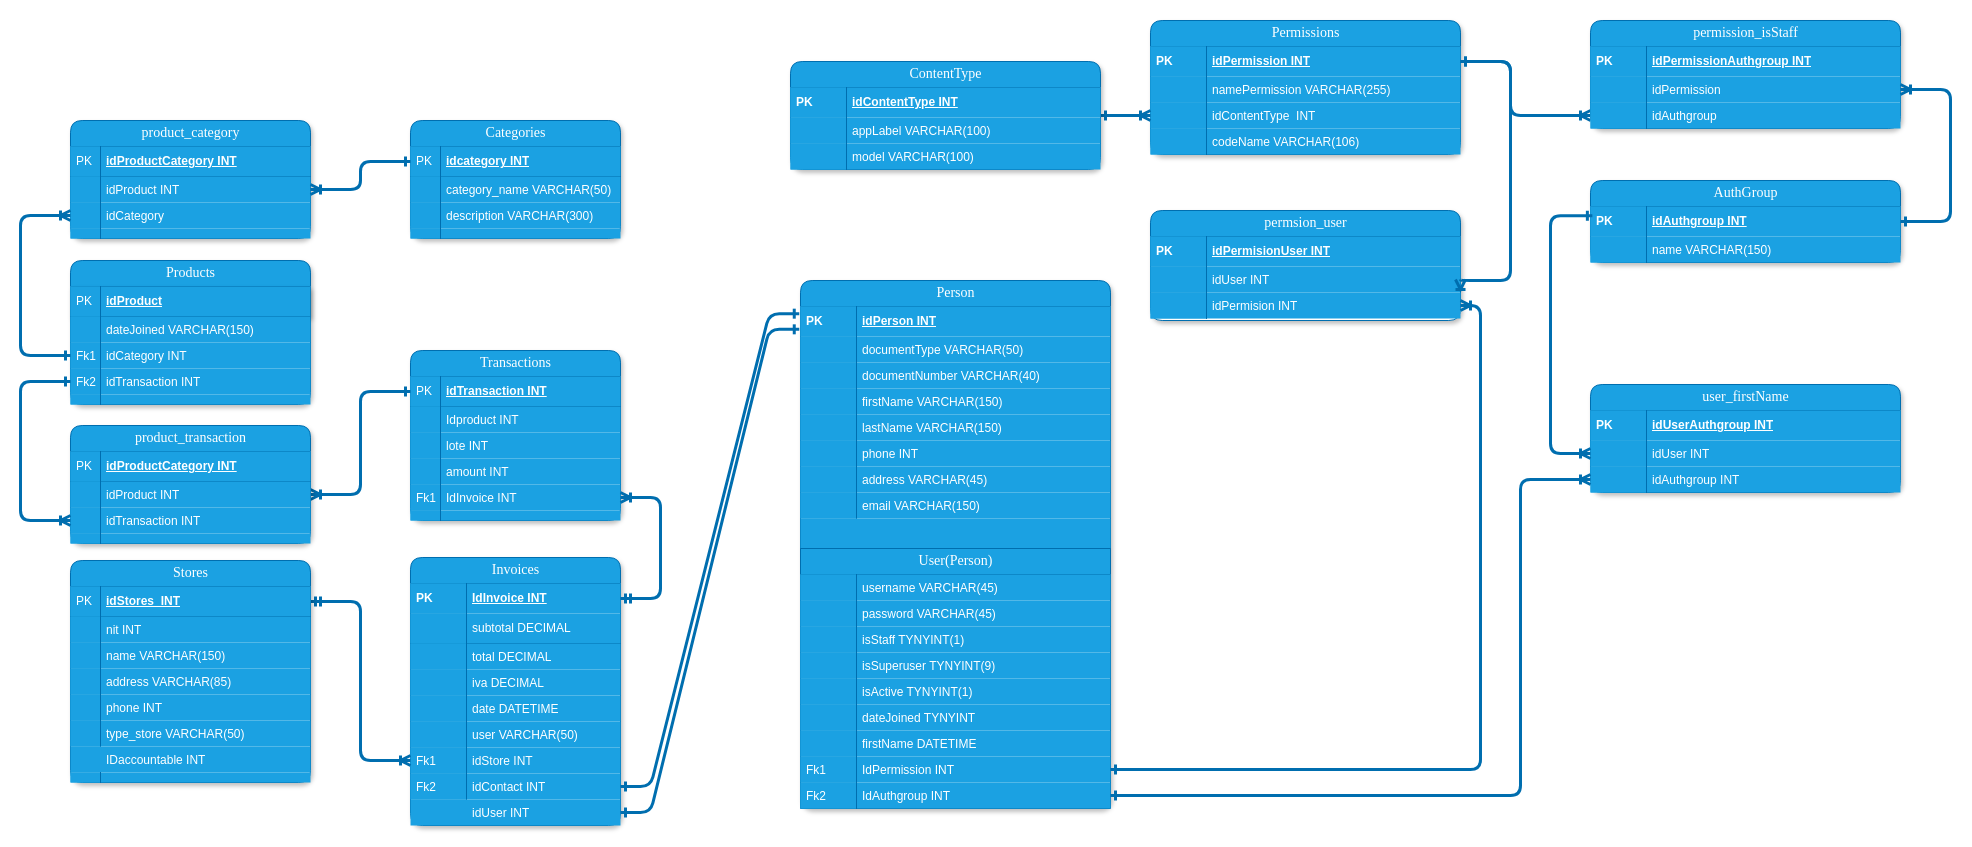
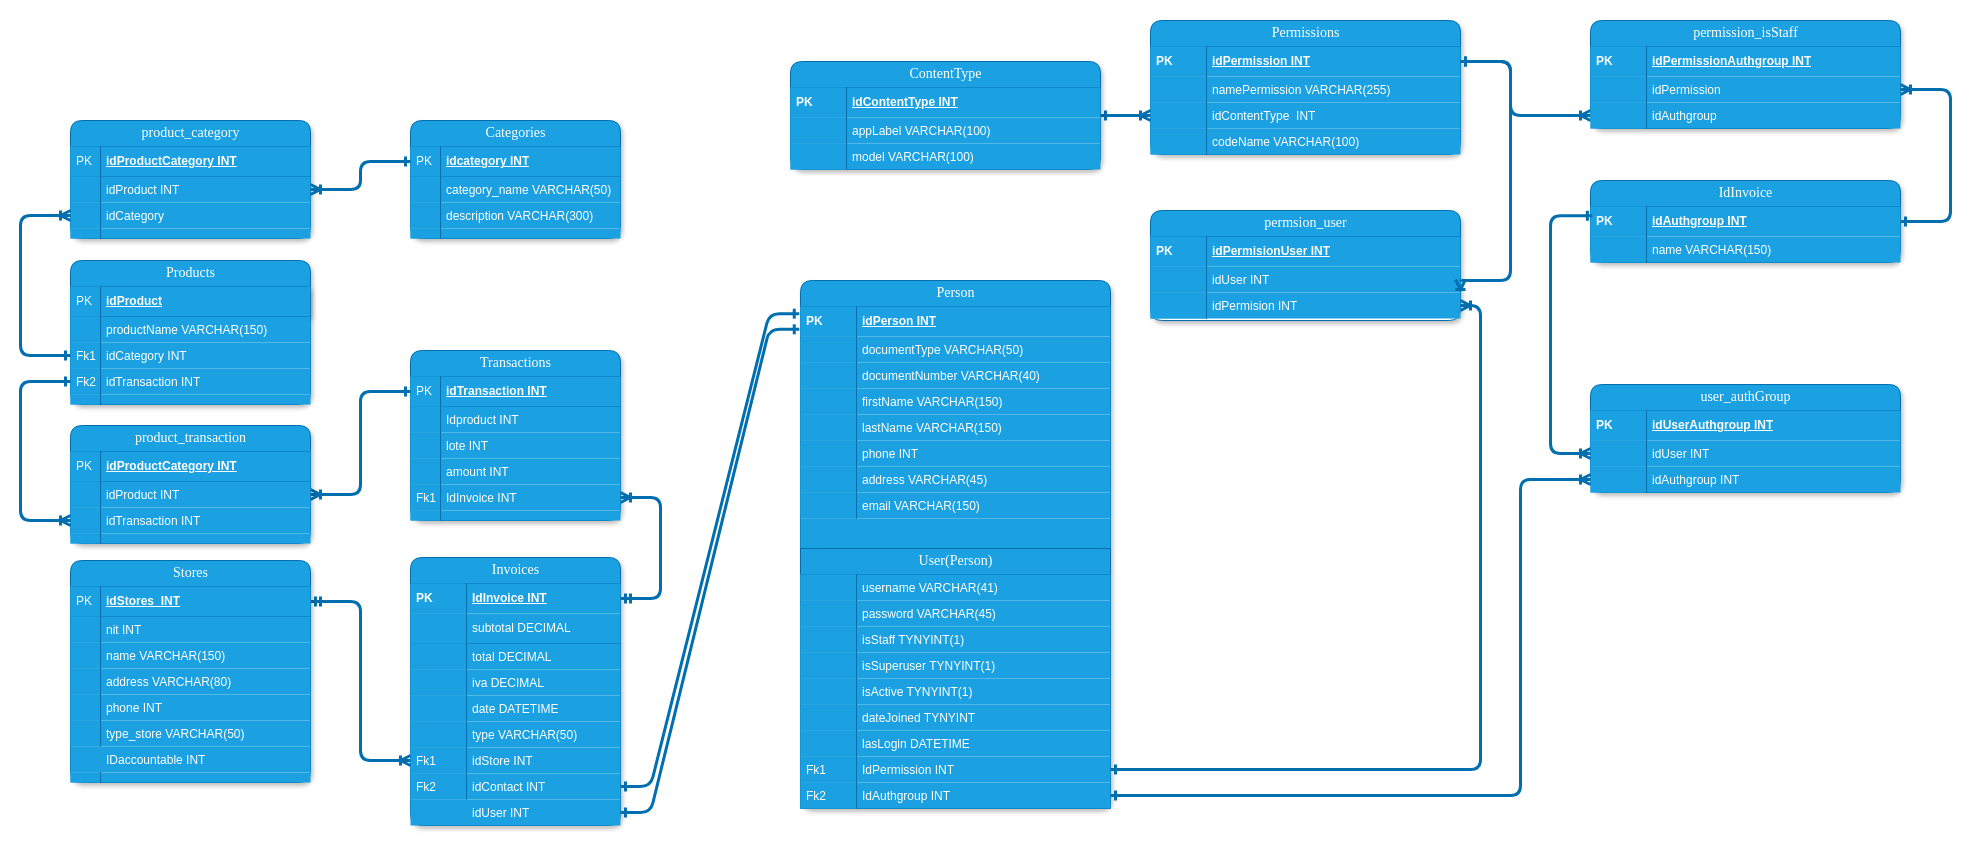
- <mxCell id="67" value="codeName VARCHAR(106)" style="shape=partialRectangle;top=0;left=0;right=0;bottom=0;html=1;align=left;verticalAlign=top;fillColor=#1ba1e2;spacingLeft=60;spacingRight=4;whiteSpace=wrap;overflow=hidden;rotatable=0;points=[[0,0.5],[1,0.5]];portConstraint=eastwest;dropTarget=0;fontColor=#ffffff;strokeColor=#006EAF;" parent="60" vertex="1"><mxGeometry y="108" width="310" height="26" as="geometry" /></mxCell>
+ <mxCell id="67" value="codeName VARCHAR(100)" style="shape=partialRectangle;top=0;left=0;right=0;bottom=0;html=1;align=left;verticalAlign=top;fillColor=#1ba1e2;spacingLeft=60;spacingRight=4;whiteSpace=wrap;overflow=hidden;rotatable=0;points=[[0,0.5],[1,0.5]];portConstraint=eastwest;dropTarget=0;fontColor=#ffffff;strokeColor=#006EAF;" parent="60" vertex="1"><mxGeometry y="108" width="310" height="26" as="geometry" /></mxCell>
- <mxCell id="131" value="AuthGroup" style="swimlane;html=1;fontStyle=0;childLayout=stackLayout;horizontal=1;startSize=26;fillColor=#1ba1e2;horizontalStack=0;resizeParent=1;resizeLast=0;collapsible=1;marginBottom=0;swimlaneFillColor=#ffffff;align=center;rounded=1;shadow=1;comic=0;labelBackgroundColor=none;strokeWidth=1;fontFamily=Verdana;fontSize=14;fontColor=#ffffff;strokeColor=#006EAF;" vertex="1" parent="1"><mxGeometry x="1590" y="180" width="310" height="82" as="geometry" /></mxCell>
+ <mxCell id="131" value="IdInvoice" style="swimlane;html=1;fontStyle=0;childLayout=stackLayout;horizontal=1;startSize=26;fillColor=#1ba1e2;horizontalStack=0;resizeParent=1;resizeLast=0;collapsible=1;marginBottom=0;swimlaneFillColor=#ffffff;align=center;rounded=1;shadow=1;comic=0;labelBackgroundColor=none;strokeWidth=1;fontFamily=Verdana;fontSize=14;fontColor=#ffffff;strokeColor=#006EAF;" vertex="1" parent="1"><mxGeometry x="1590" y="180" width="310" height="82" as="geometry" /></mxCell>
- <mxCell id="12" value="dateJoined VARCHAR(150)" style="shape=partialRectangle;top=0;left=0;right=0;bottom=0;html=1;align=left;verticalAlign=top;fillColor=#1ba1e2;spacingLeft=34;spacingRight=4;whiteSpace=wrap;overflow=hidden;rotatable=0;points=[[0,0.5],[1,0.5]];portConstraint=eastwest;dropTarget=0;fontColor=#ffffff;strokeColor=#006EAF;" parent="9" vertex="1"><mxGeometry y="56" width="240" height="26" as="geometry" /></mxCell>
+ <mxCell id="12" value="productName VARCHAR(150)" style="shape=partialRectangle;top=0;left=0;right=0;bottom=0;html=1;align=left;verticalAlign=top;fillColor=#1ba1e2;spacingLeft=34;spacingRight=4;whiteSpace=wrap;overflow=hidden;rotatable=0;points=[[0,0.5],[1,0.5]];portConstraint=eastwest;dropTarget=0;fontColor=#ffffff;strokeColor=#006EAF;" parent="9" vertex="1"><mxGeometry y="56" width="240" height="26" as="geometry" /></mxCell>
- <mxCell id="143" value="user_firstName" style="swimlane;html=1;fontStyle=0;childLayout=stackLayout;horizontal=1;startSize=26;fillColor=#1ba1e2;horizontalStack=0;resizeParent=1;resizeLast=0;collapsible=1;marginBottom=0;swimlaneFillColor=#ffffff;align=center;rounded=1;shadow=1;comic=0;labelBackgroundColor=none;strokeWidth=1;fontFamily=Verdana;fontSize=14;fontColor=#ffffff;strokeColor=#006EAF;" vertex="1" parent="1"><mxGeometry x="1590" y="384" width="310" height="108" as="geometry" /></mxCell>
+ <mxCell id="143" value="user_authGroup" style="swimlane;html=1;fontStyle=0;childLayout=stackLayout;horizontal=1;startSize=26;fillColor=#1ba1e2;horizontalStack=0;resizeParent=1;resizeLast=0;collapsible=1;marginBottom=0;swimlaneFillColor=#ffffff;align=center;rounded=1;shadow=1;comic=0;labelBackgroundColor=none;strokeWidth=1;fontFamily=Verdana;fontSize=14;fontColor=#ffffff;strokeColor=#006EAF;" vertex="1" parent="1"><mxGeometry x="1590" y="384" width="310" height="108" as="geometry" /></mxCell>
- <mxCell id="94" value="username VARCHAR(45)" style="shape=partialRectangle;top=0;left=0;right=0;bottom=0;html=1;align=left;verticalAlign=top;fillColor=#1ba1e2;spacingLeft=60;spacingRight=4;whiteSpace=wrap;overflow=hidden;rotatable=0;points=[[0,0.5],[1,0.5]];portConstraint=eastwest;dropTarget=0;fontColor=#ffffff;strokeColor=#006EAF;" parent="93" vertex="1"><mxGeometry y="26" width="310" height="26" as="geometry" /></mxCell>
+ <mxCell id="94" value="username VARCHAR(41)" style="shape=partialRectangle;top=0;left=0;right=0;bottom=0;html=1;align=left;verticalAlign=top;fillColor=#1ba1e2;spacingLeft=60;spacingRight=4;whiteSpace=wrap;overflow=hidden;rotatable=0;points=[[0,0.5],[1,0.5]];portConstraint=eastwest;dropTarget=0;fontColor=#ffffff;strokeColor=#006EAF;" parent="93" vertex="1"><mxGeometry y="26" width="310" height="26" as="geometry" /></mxCell>
- <mxCell id="100" value="isSuperuser TYNYINT(9)" style="shape=partialRectangle;top=0;left=0;right=0;bottom=0;html=1;align=left;verticalAlign=top;fillColor=#1ba1e2;spacingLeft=60;spacingRight=4;whiteSpace=wrap;overflow=hidden;rotatable=0;points=[[0,0.5],[1,0.5]];portConstraint=eastwest;dropTarget=0;fontColor=#ffffff;strokeColor=#006EAF;" vertex="1" parent="93"><mxGeometry y="104" width="310" height="26" as="geometry" /></mxCell>
+ <mxCell id="100" value="isSuperuser TYNYINT(1)" style="shape=partialRectangle;top=0;left=0;right=0;bottom=0;html=1;align=left;verticalAlign=top;fillColor=#1ba1e2;spacingLeft=60;spacingRight=4;whiteSpace=wrap;overflow=hidden;rotatable=0;points=[[0,0.5],[1,0.5]];portConstraint=eastwest;dropTarget=0;fontColor=#ffffff;strokeColor=#006EAF;" vertex="1" parent="93"><mxGeometry y="104" width="310" height="26" as="geometry" /></mxCell>
- <mxCell id="121" value="address VARCHAR(85)" style="shape=partialRectangle;top=0;left=0;right=0;bottom=0;html=1;align=left;verticalAlign=top;fillColor=#1ba1e2;spacingLeft=34;spacingRight=4;whiteSpace=wrap;overflow=hidden;rotatable=0;points=[[0,0.5],[1,0.5]];portConstraint=eastwest;dropTarget=0;fontColor=#ffffff;strokeColor=#006EAF;" parent="114" vertex="1"><mxGeometry y="108" width="240" height="26" as="geometry" /></mxCell>
+ <mxCell id="121" value="address VARCHAR(80)" style="shape=partialRectangle;top=0;left=0;right=0;bottom=0;html=1;align=left;verticalAlign=top;fillColor=#1ba1e2;spacingLeft=34;spacingRight=4;whiteSpace=wrap;overflow=hidden;rotatable=0;points=[[0,0.5],[1,0.5]];portConstraint=eastwest;dropTarget=0;fontColor=#ffffff;strokeColor=#006EAF;" parent="114" vertex="1"><mxGeometry y="108" width="240" height="26" as="geometry" /></mxCell>
- <mxCell id="53" value="user VARCHAR(50)" style="shape=partialRectangle;top=0;left=0;right=0;bottom=0;html=1;align=left;verticalAlign=top;fillColor=#1ba1e2;spacingLeft=60;spacingRight=4;whiteSpace=wrap;overflow=hidden;rotatable=0;points=[[0,0.5],[1,0.5]];portConstraint=eastwest;dropTarget=0;fontColor=#ffffff;strokeColor=#006EAF;" vertex="1" parent="42"><mxGeometry y="164" width="210" height="26" as="geometry" /></mxCell>
+ <mxCell id="53" value="type VARCHAR(50)" style="shape=partialRectangle;top=0;left=0;right=0;bottom=0;html=1;align=left;verticalAlign=top;fillColor=#1ba1e2;spacingLeft=60;spacingRight=4;whiteSpace=wrap;overflow=hidden;rotatable=0;points=[[0,0.5],[1,0.5]];portConstraint=eastwest;dropTarget=0;fontColor=#ffffff;strokeColor=#006EAF;" vertex="1" parent="42"><mxGeometry y="164" width="210" height="26" as="geometry" /></mxCell>
- <mxCell id="106" value="firstName DATETIME" style="shape=partialRectangle;top=0;left=0;right=0;bottom=0;html=1;align=left;verticalAlign=top;fillColor=#1ba1e2;spacingLeft=60;spacingRight=4;whiteSpace=wrap;overflow=hidden;rotatable=0;points=[[0,0.5],[1,0.5]];portConstraint=eastwest;dropTarget=0;fontColor=#ffffff;strokeColor=#006EAF;" vertex="1" parent="93"><mxGeometry y="182" width="310" height="26" as="geometry" /></mxCell>
+ <mxCell id="106" value="lasLogin DATETIME" style="shape=partialRectangle;top=0;left=0;right=0;bottom=0;html=1;align=left;verticalAlign=top;fillColor=#1ba1e2;spacingLeft=60;spacingRight=4;whiteSpace=wrap;overflow=hidden;rotatable=0;points=[[0,0.5],[1,0.5]];portConstraint=eastwest;dropTarget=0;fontColor=#ffffff;strokeColor=#006EAF;" vertex="1" parent="93"><mxGeometry y="182" width="310" height="26" as="geometry" /></mxCell>
